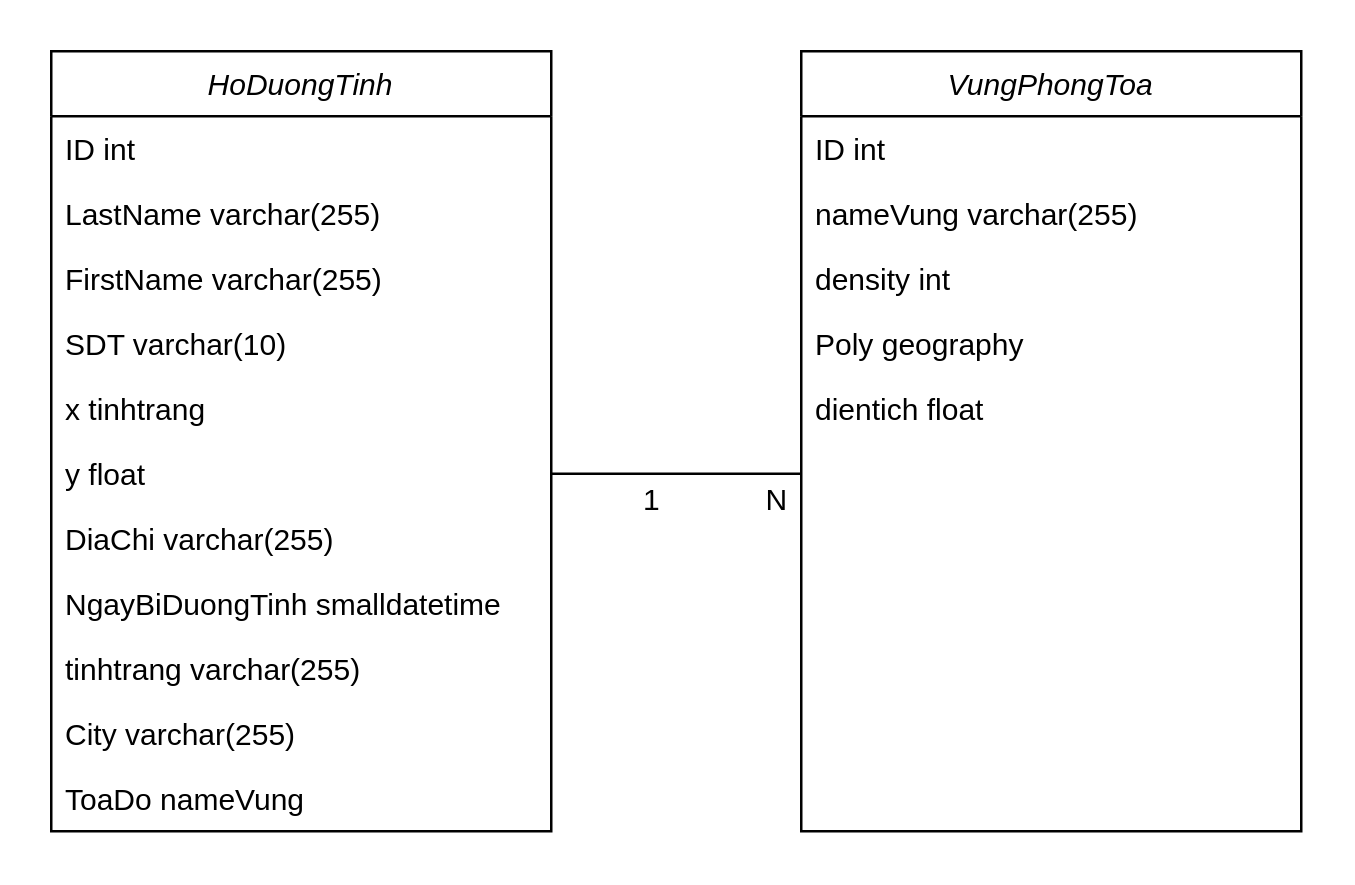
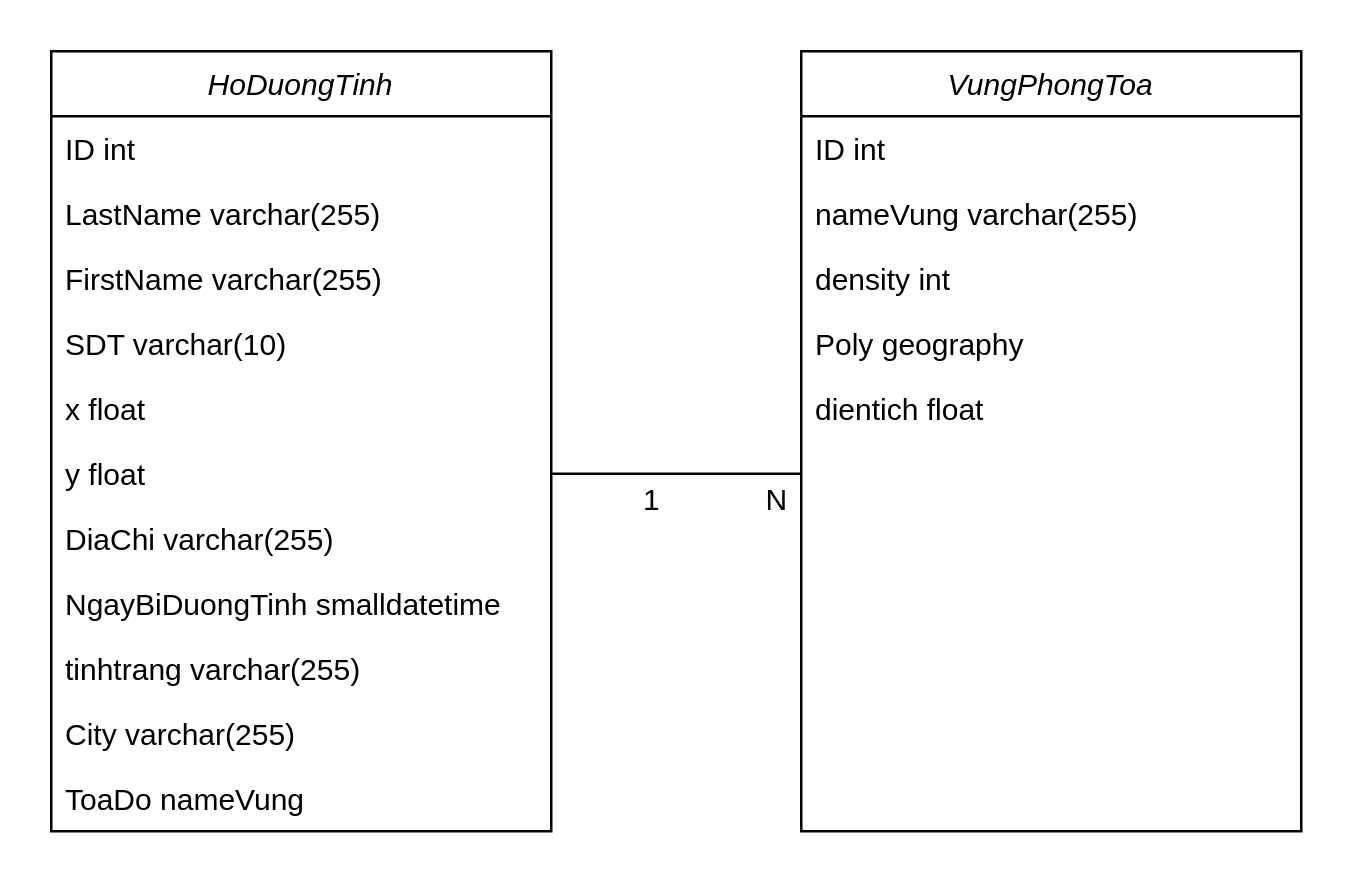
- <mxCell id="7" value="x tinhtrang" style="text;align=left;verticalAlign=top;spacingLeft=4;spacingRight=4;overflow=hidden;rotatable=0;points=[[0,0.5],[1,0.5]];portConstraint=eastwest;" vertex="1" parent="2"><mxGeometry y="130" width="200" height="26" as="geometry" /></mxCell>
+ <mxCell id="7" value="x float" style="text;align=left;verticalAlign=top;spacingLeft=4;spacingRight=4;overflow=hidden;rotatable=0;points=[[0,0.5],[1,0.5]];portConstraint=eastwest;" vertex="1" parent="2"><mxGeometry y="130" width="200" height="26" as="geometry" /></mxCell>
